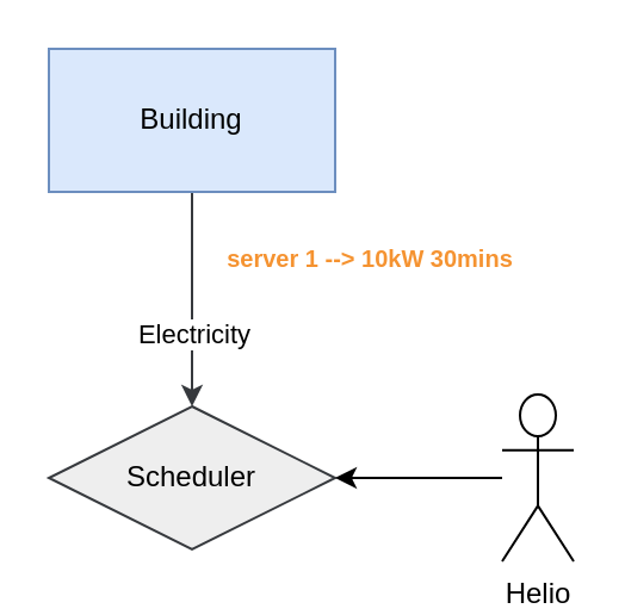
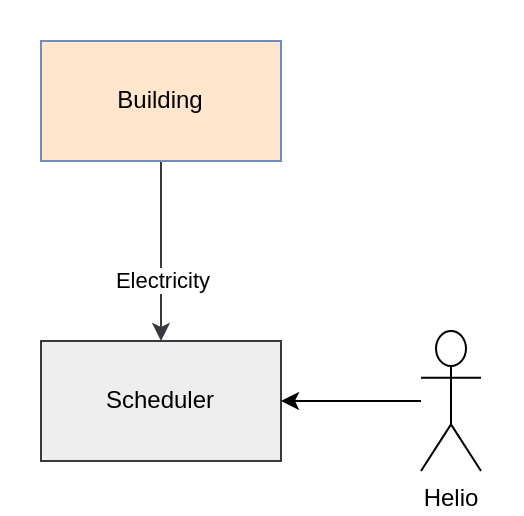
- <mxCell id="4" value="Building" style="rounded=0;whiteSpace=wrap;html=1;fillColor=#dae8fc;strokeColor=#6c8ebf;" parent="1" vertex="1"><mxGeometry x="20" y="20" width="120" height="60" as="geometry" /></mxCell>
+ <mxCell id="4" value="Building" style="rounded=0;whiteSpace=wrap;html=1;fillColor=#ffe6cc;strokeColor=#6c8ebf;" parent="1" vertex="1"><mxGeometry x="20" y="20" width="120" height="60" as="geometry" /></mxCell>
- <mxCell id="8" value="server 1 --&amp;gt; 10kW 30mins" style="text;html=1;align=center;verticalAlign=middle;whiteSpace=wrap;rounded=0;fontSize=10;fillColor=none;fontColor=#F59331;dashed=1;strokeColor=none;fontStyle=1" parent="1" vertex="1"><mxGeometry x="90" y="100" width="130" height="15" as="geometry" /></mxCell>
- <mxCell id="5" value="Scheduler" style="rhombus;whiteSpace=wrap;html=1;fillColor=#eeeeee;strokeColor=#36393d;" parent="1" vertex="1"><mxGeometry x="20" y="170" width="120" height="60" as="geometry" /></mxCell>
+ <mxCell id="5" value="Scheduler" style="rounded=0;whiteSpace=wrap;html=1;fillColor=#eeeeee;strokeColor=#36393d;" parent="1" vertex="1"><mxGeometry x="20" y="170" width="120" height="60" as="geometry" /></mxCell>
